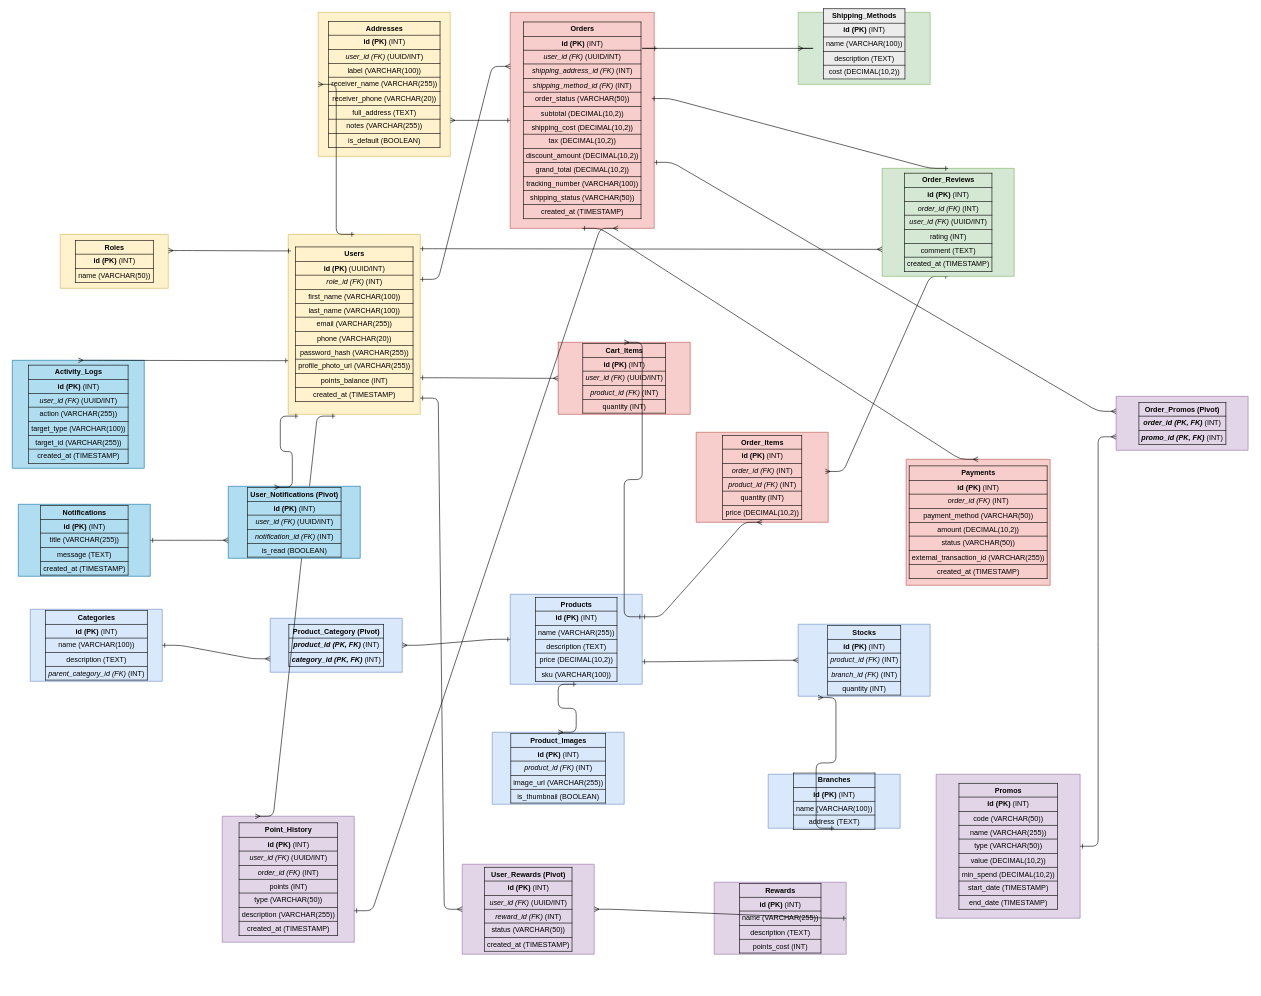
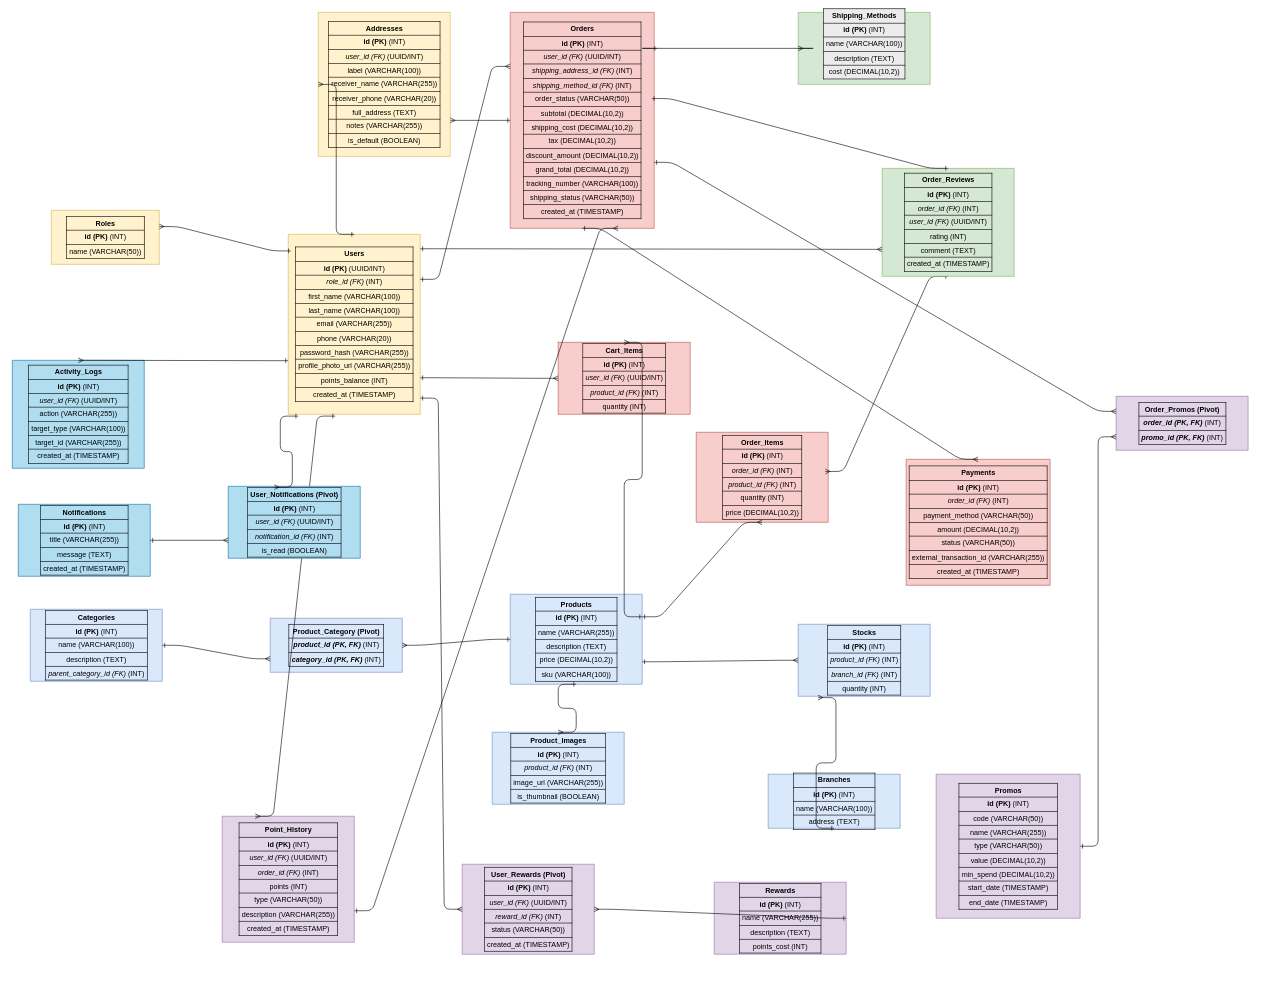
- <mxCell id="2" value="&lt;table style=&quot;width:100%;border-collapse:collapse;&quot;&gt;&lt;tr&gt;&lt;th style=&quot;border:1px solid #000;padding:4px;&quot;&gt;Roles&lt;/th&gt;&lt;/tr&gt;&lt;tr&gt;&lt;td style=&quot;border:1px solid #000;padding:4px;&quot;&gt;&lt;b&gt;id (PK)&lt;/b&gt; (INT)&lt;/td&gt;&lt;/tr&gt;&lt;tr&gt;&lt;td style=&quot;border:1px solid #000;padding:4px;&quot;&gt;name (VARCHAR(50))&lt;/td&gt;&lt;/tr&gt;&lt;/table&gt;" style="shape=table;startSize=90;container=1;collapsible=0;childLayout=tableLayout;html=1;strokeColor=#000000;fontColor=#000000;fillColor=#FFF2CC;strokeColor=#D6B656;" parent="1" vertex="1"><mxGeometry x="100" y="390" width="180" height="90" as="geometry" /></mxCell>
+ <mxCell id="2" value="&lt;table style=&quot;width:100%;border-collapse:collapse;&quot;&gt;&lt;tr&gt;&lt;th style=&quot;border:1px solid #000;padding:4px;&quot;&gt;Roles&lt;/th&gt;&lt;/tr&gt;&lt;tr&gt;&lt;td style=&quot;border:1px solid #000;padding:4px;&quot;&gt;&lt;b&gt;id (PK)&lt;/b&gt; (INT)&lt;/td&gt;&lt;/tr&gt;&lt;tr&gt;&lt;td style=&quot;border:1px solid #000;padding:4px;&quot;&gt;name (VARCHAR(50))&lt;/td&gt;&lt;/tr&gt;&lt;/table&gt;" style="shape=table;startSize=90;container=1;collapsible=0;childLayout=tableLayout;html=1;strokeColor=#000000;fontColor=#000000;fillColor=#FFF2CC;strokeColor=#D6B656;" parent="1" vertex="1"><mxGeometry x="85" y="350" width="180" height="90" as="geometry" /></mxCell>
